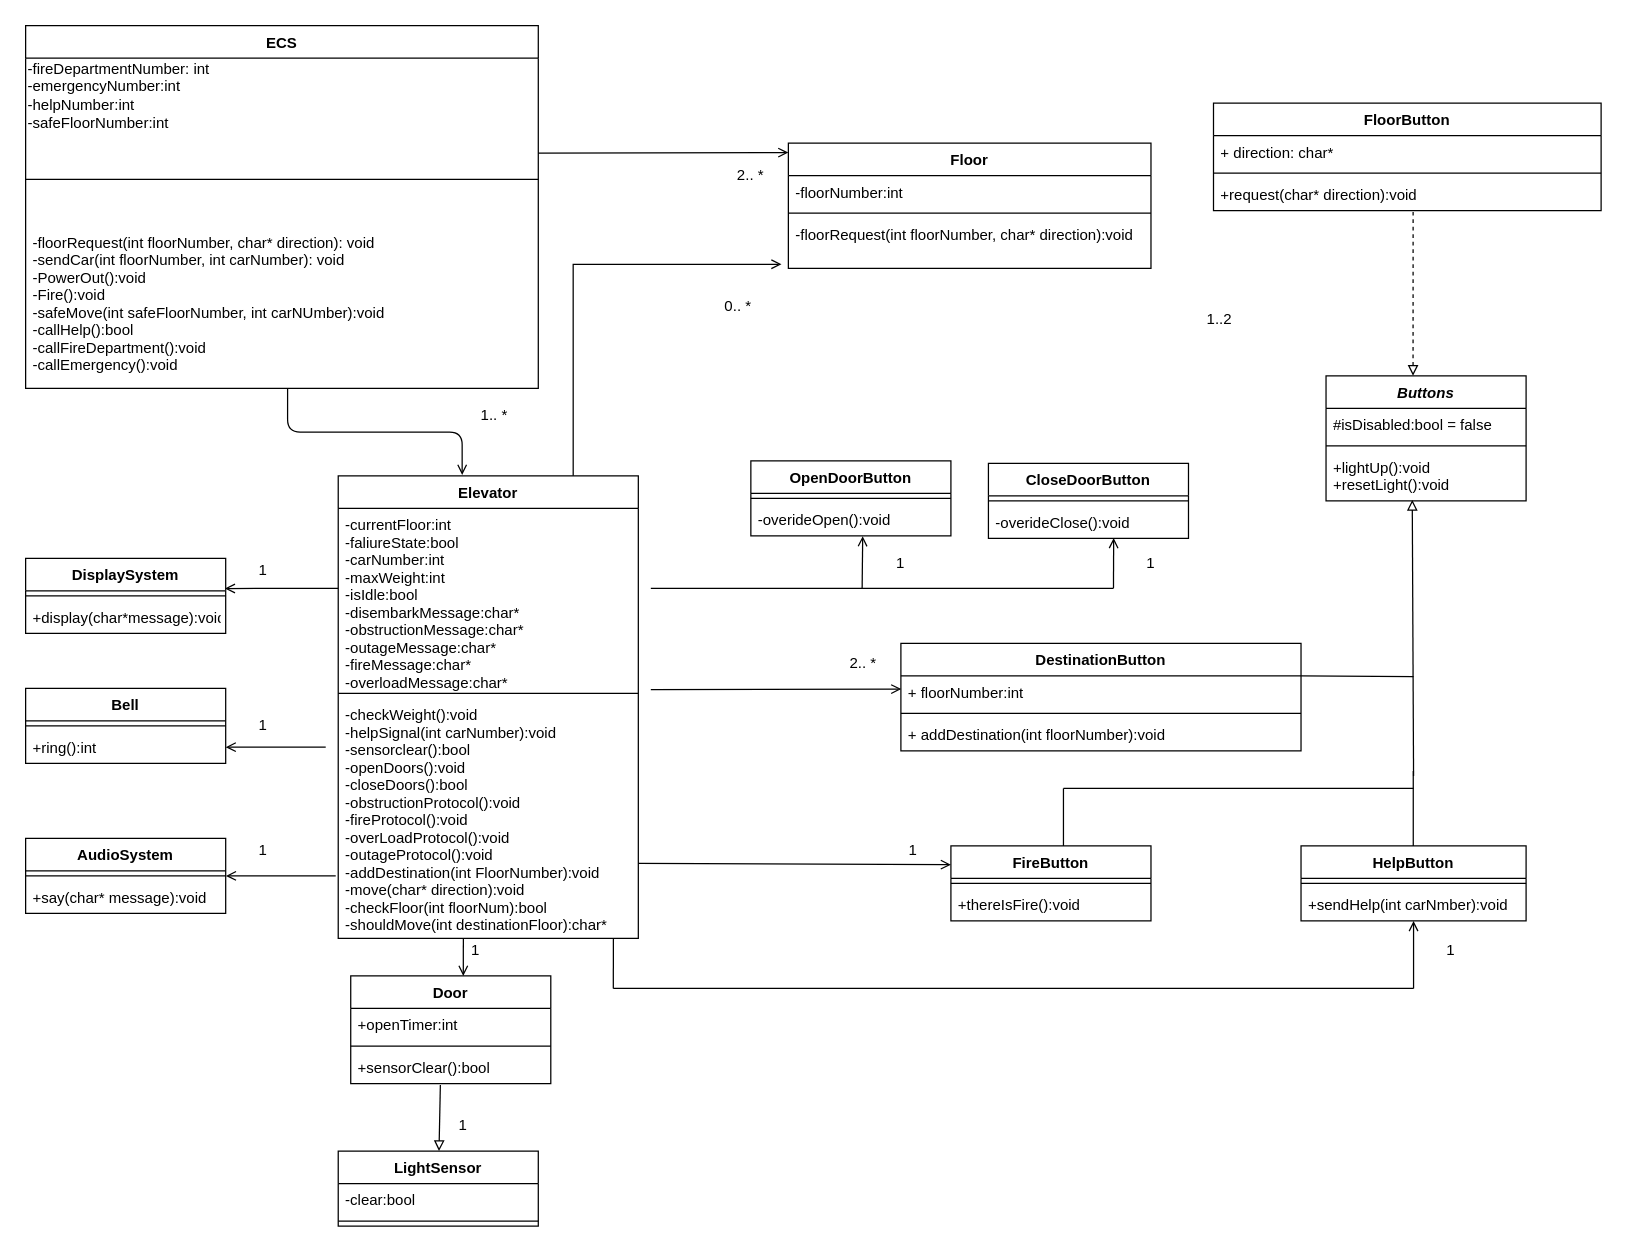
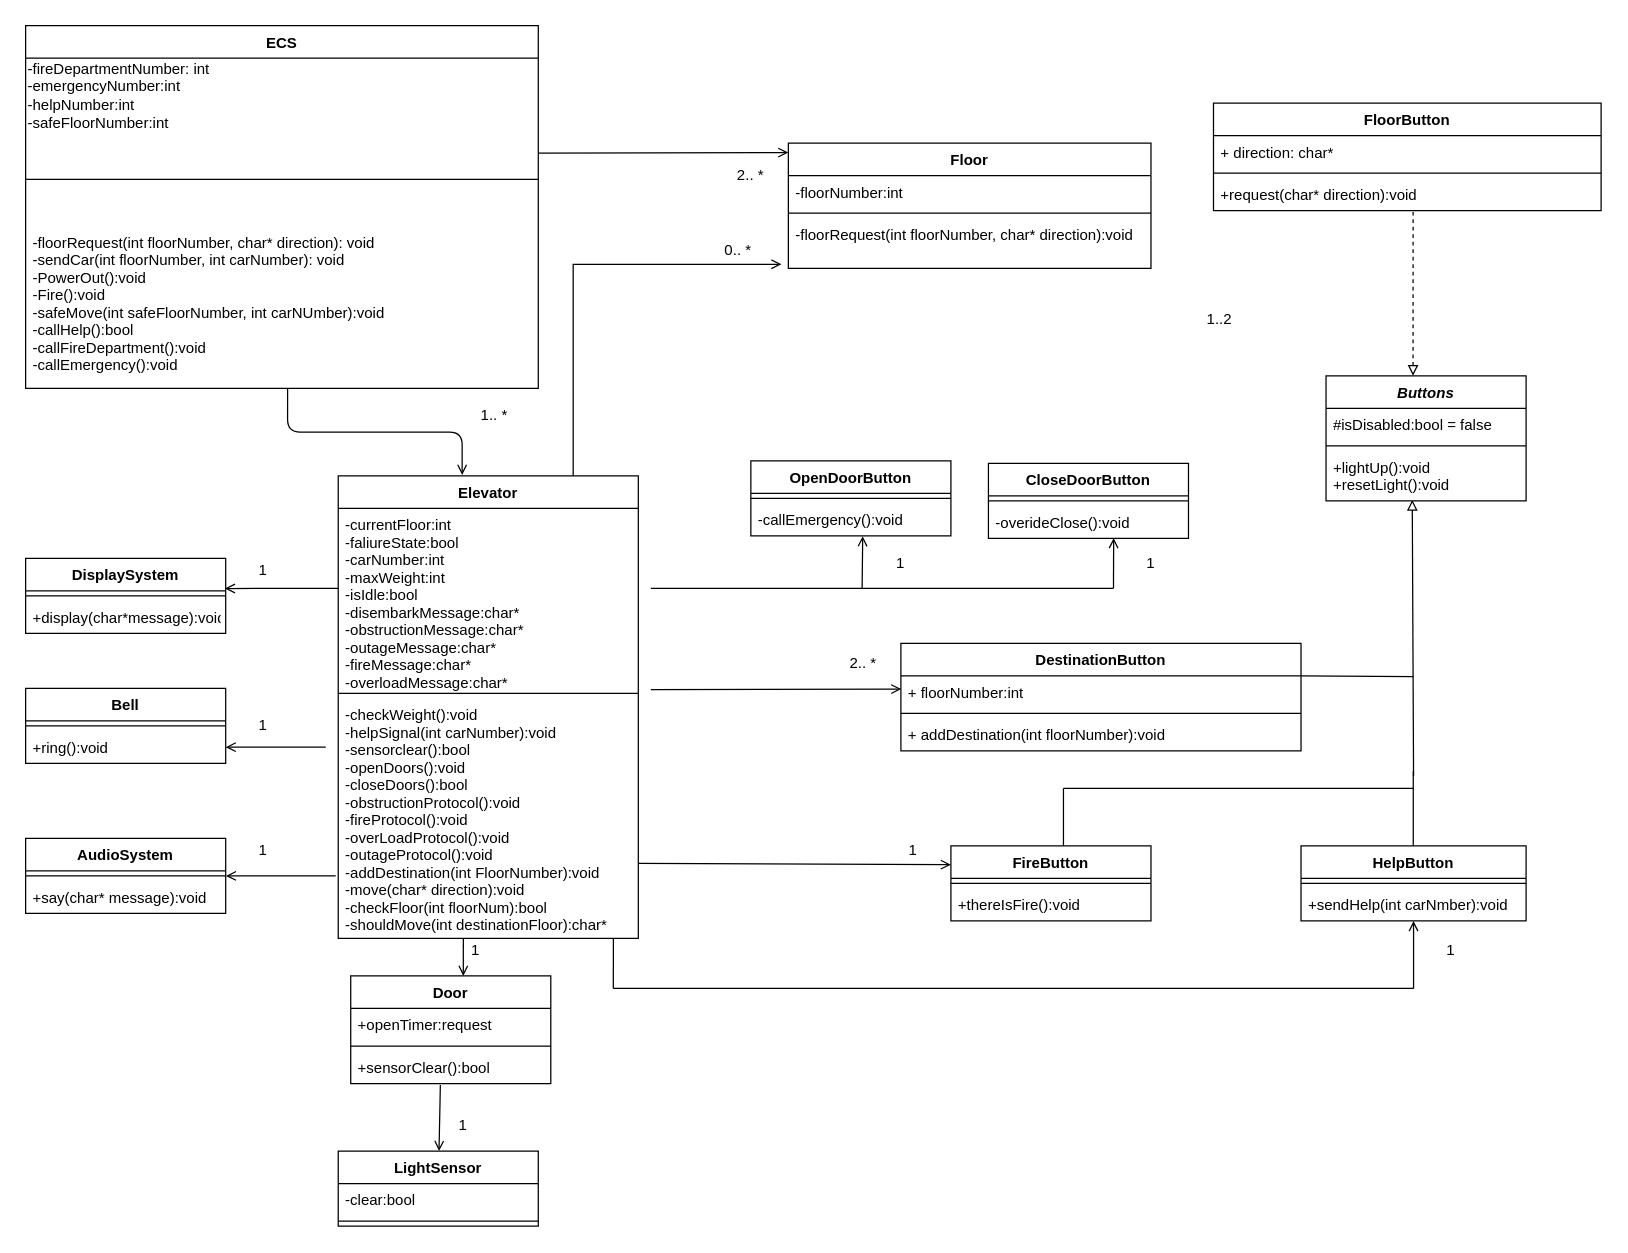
- <mxCell id="77" value="0.. *" style="text;html=1;strokeColor=none;fillColor=none;align=center;verticalAlign=middle;whiteSpace=wrap;rounded=0;" vertex="1" parent="1"><mxGeometry x="570" y="235" width="40" height="20" as="geometry" /></mxCell>
+ <mxCell id="77" value="0.. *" style="text;html=1;strokeColor=none;fillColor=none;align=center;verticalAlign=middle;whiteSpace=wrap;rounded=0;" vertex="1" parent="1"><mxGeometry x="570" y="190" width="40" height="20" as="geometry" /></mxCell>
- <mxCell id="57" value="-overideOpen():void" style="text;strokeColor=none;fillColor=none;align=left;verticalAlign=top;spacingLeft=4;spacingRight=4;overflow=hidden;rotatable=0;points=[[0,0.5],[1,0.5]];portConstraint=eastwest;" parent="55" vertex="1"><mxGeometry y="34" width="160" height="26" as="geometry" /></mxCell>
+ <mxCell id="57" value="-callEmergency():void" style="text;strokeColor=none;fillColor=none;align=left;verticalAlign=top;spacingLeft=4;spacingRight=4;overflow=hidden;rotatable=0;points=[[0,0.5],[1,0.5]];portConstraint=eastwest;" parent="55" vertex="1"><mxGeometry y="34" width="160" height="26" as="geometry" /></mxCell>
- <mxCell id="50" value="+ring():int" style="text;strokeColor=none;fillColor=none;align=left;verticalAlign=top;spacingLeft=4;spacingRight=4;overflow=hidden;rotatable=0;points=[[0,0.5],[1,0.5]];portConstraint=eastwest;" parent="48" vertex="1"><mxGeometry y="34" width="160" height="26" as="geometry" /></mxCell>
+ <mxCell id="50" value="+ring():void" style="text;strokeColor=none;fillColor=none;align=left;verticalAlign=top;spacingLeft=4;spacingRight=4;overflow=hidden;rotatable=0;points=[[0,0.5],[1,0.5]];portConstraint=eastwest;" parent="48" vertex="1"><mxGeometry y="34" width="160" height="26" as="geometry" /></mxCell>
- <mxCell id="83" value="+openTimer:int" style="text;strokeColor=none;fillColor=none;align=left;verticalAlign=top;spacingLeft=4;spacingRight=4;overflow=hidden;rotatable=0;points=[[0,0.5],[1,0.5]];portConstraint=eastwest;" vertex="1" parent="82"><mxGeometry y="26" width="160" height="26" as="geometry" /></mxCell>
+ <mxCell id="83" value="+openTimer:request" style="text;strokeColor=none;fillColor=none;align=left;verticalAlign=top;spacingLeft=4;spacingRight=4;overflow=hidden;rotatable=0;points=[[0,0.5],[1,0.5]];portConstraint=eastwest;" vertex="1" parent="82"><mxGeometry y="26" width="160" height="26" as="geometry" /></mxCell>
- <mxCell id="63" value="" style="endArrow=block;html=1;strokeColor=#000000;endFill=0;exitX=0.448;exitY=1.045;exitDx=0;exitDy=0;exitPerimeter=0;" parent="1" source="85" target="60" edge="1"><mxGeometry width="50" height="50" relative="1" as="geometry"><mxPoint x="350" y="858" as="sourcePoint" /><mxPoint x="680" y="901.5" as="targetPoint" /></mxGeometry></mxCell>
+ <mxCell id="63" value="" style="endArrow=open;html=1;strokeColor=#000000;endFill=0;exitX=0.448;exitY=1.045;exitDx=0;exitDy=0;exitPerimeter=0;" parent="1" source="85" target="60" edge="1"><mxGeometry width="50" height="50" relative="1" as="geometry"><mxPoint x="350" y="858" as="sourcePoint" /><mxPoint x="680" y="901.5" as="targetPoint" /></mxGeometry></mxCell>
